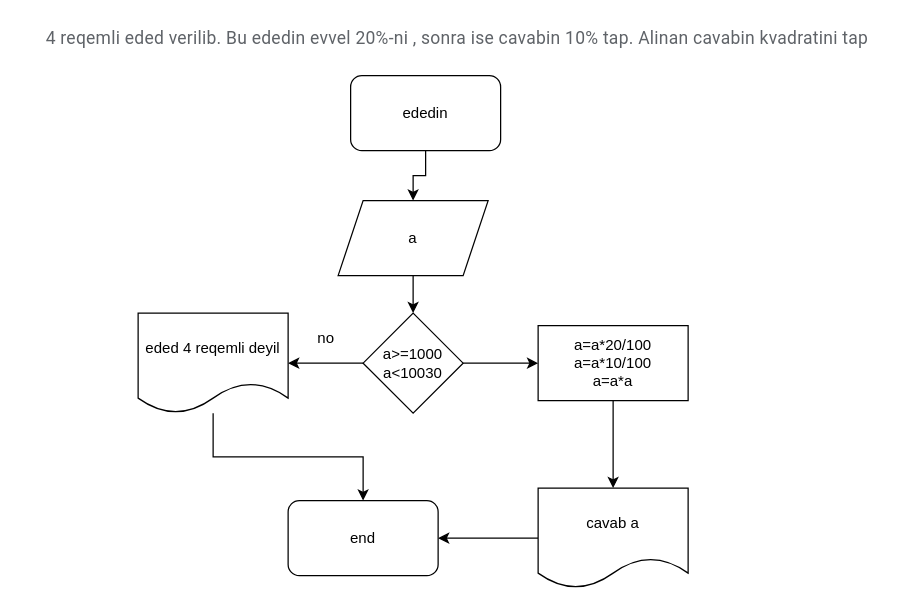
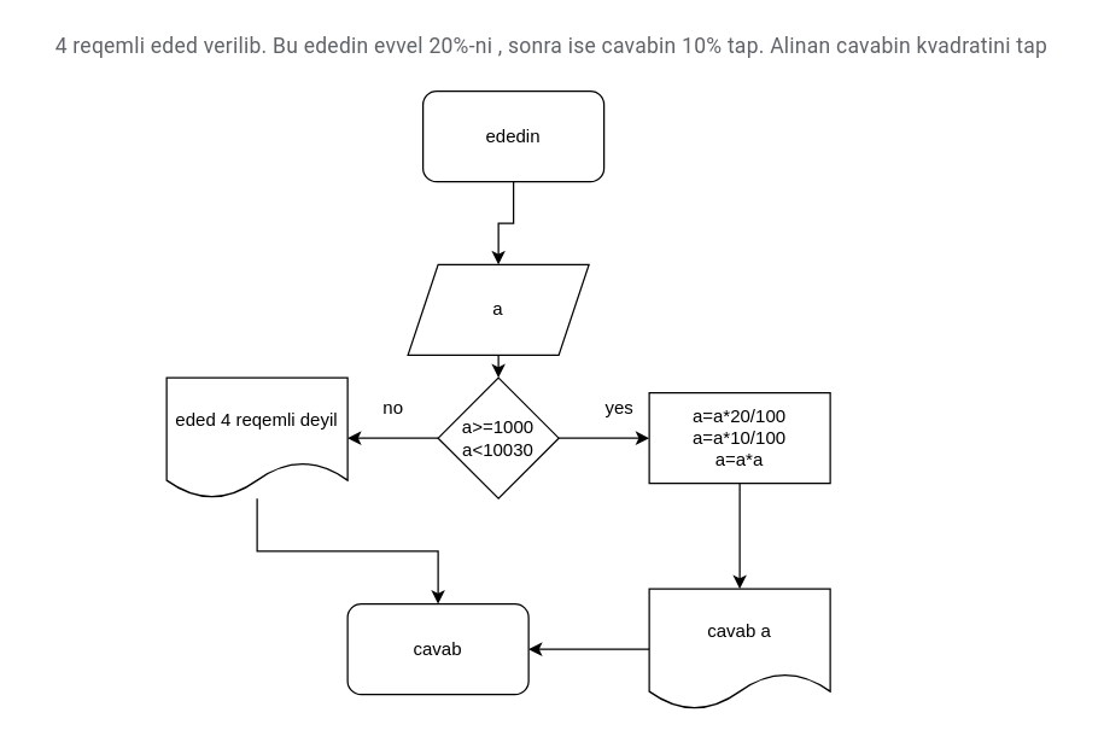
- <mxCell id="6" value="a" style="shape=parallelogram;perimeter=parallelogramPerimeter;whiteSpace=wrap;html=1;fixedSize=1;" parent="1" vertex="1"><mxGeometry x="270" y="160" width="120" height="60" as="geometry" /></mxCell>
+ <mxCell id="6" value="a" style="shape=parallelogram;perimeter=parallelogramPerimeter;whiteSpace=wrap;html=1;fixedSize=1;" parent="1" vertex="1"><mxGeometry x="270" y="175" width="120" height="60" as="geometry" /></mxCell>
+ <mxCell id="15" value="yes" style="text;html=1;align=center;verticalAlign=middle;resizable=0;points=[];autosize=1;strokeColor=none;fillColor=none;" parent="1" vertex="1"><mxGeometry x="395" y="260" width="30" height="20" as="geometry" /></mxCell>
- <mxCell id="18" value="end" style="rounded=1;whiteSpace=wrap;html=1;" parent="1" vertex="1"><mxGeometry x="230" y="400" width="120" height="60" as="geometry" /></mxCell>
+ <mxCell id="18" value="cavab" style="rounded=1;whiteSpace=wrap;html=1;" parent="1" vertex="1"><mxGeometry x="230" y="400" width="120" height="60" as="geometry" /></mxCell>
